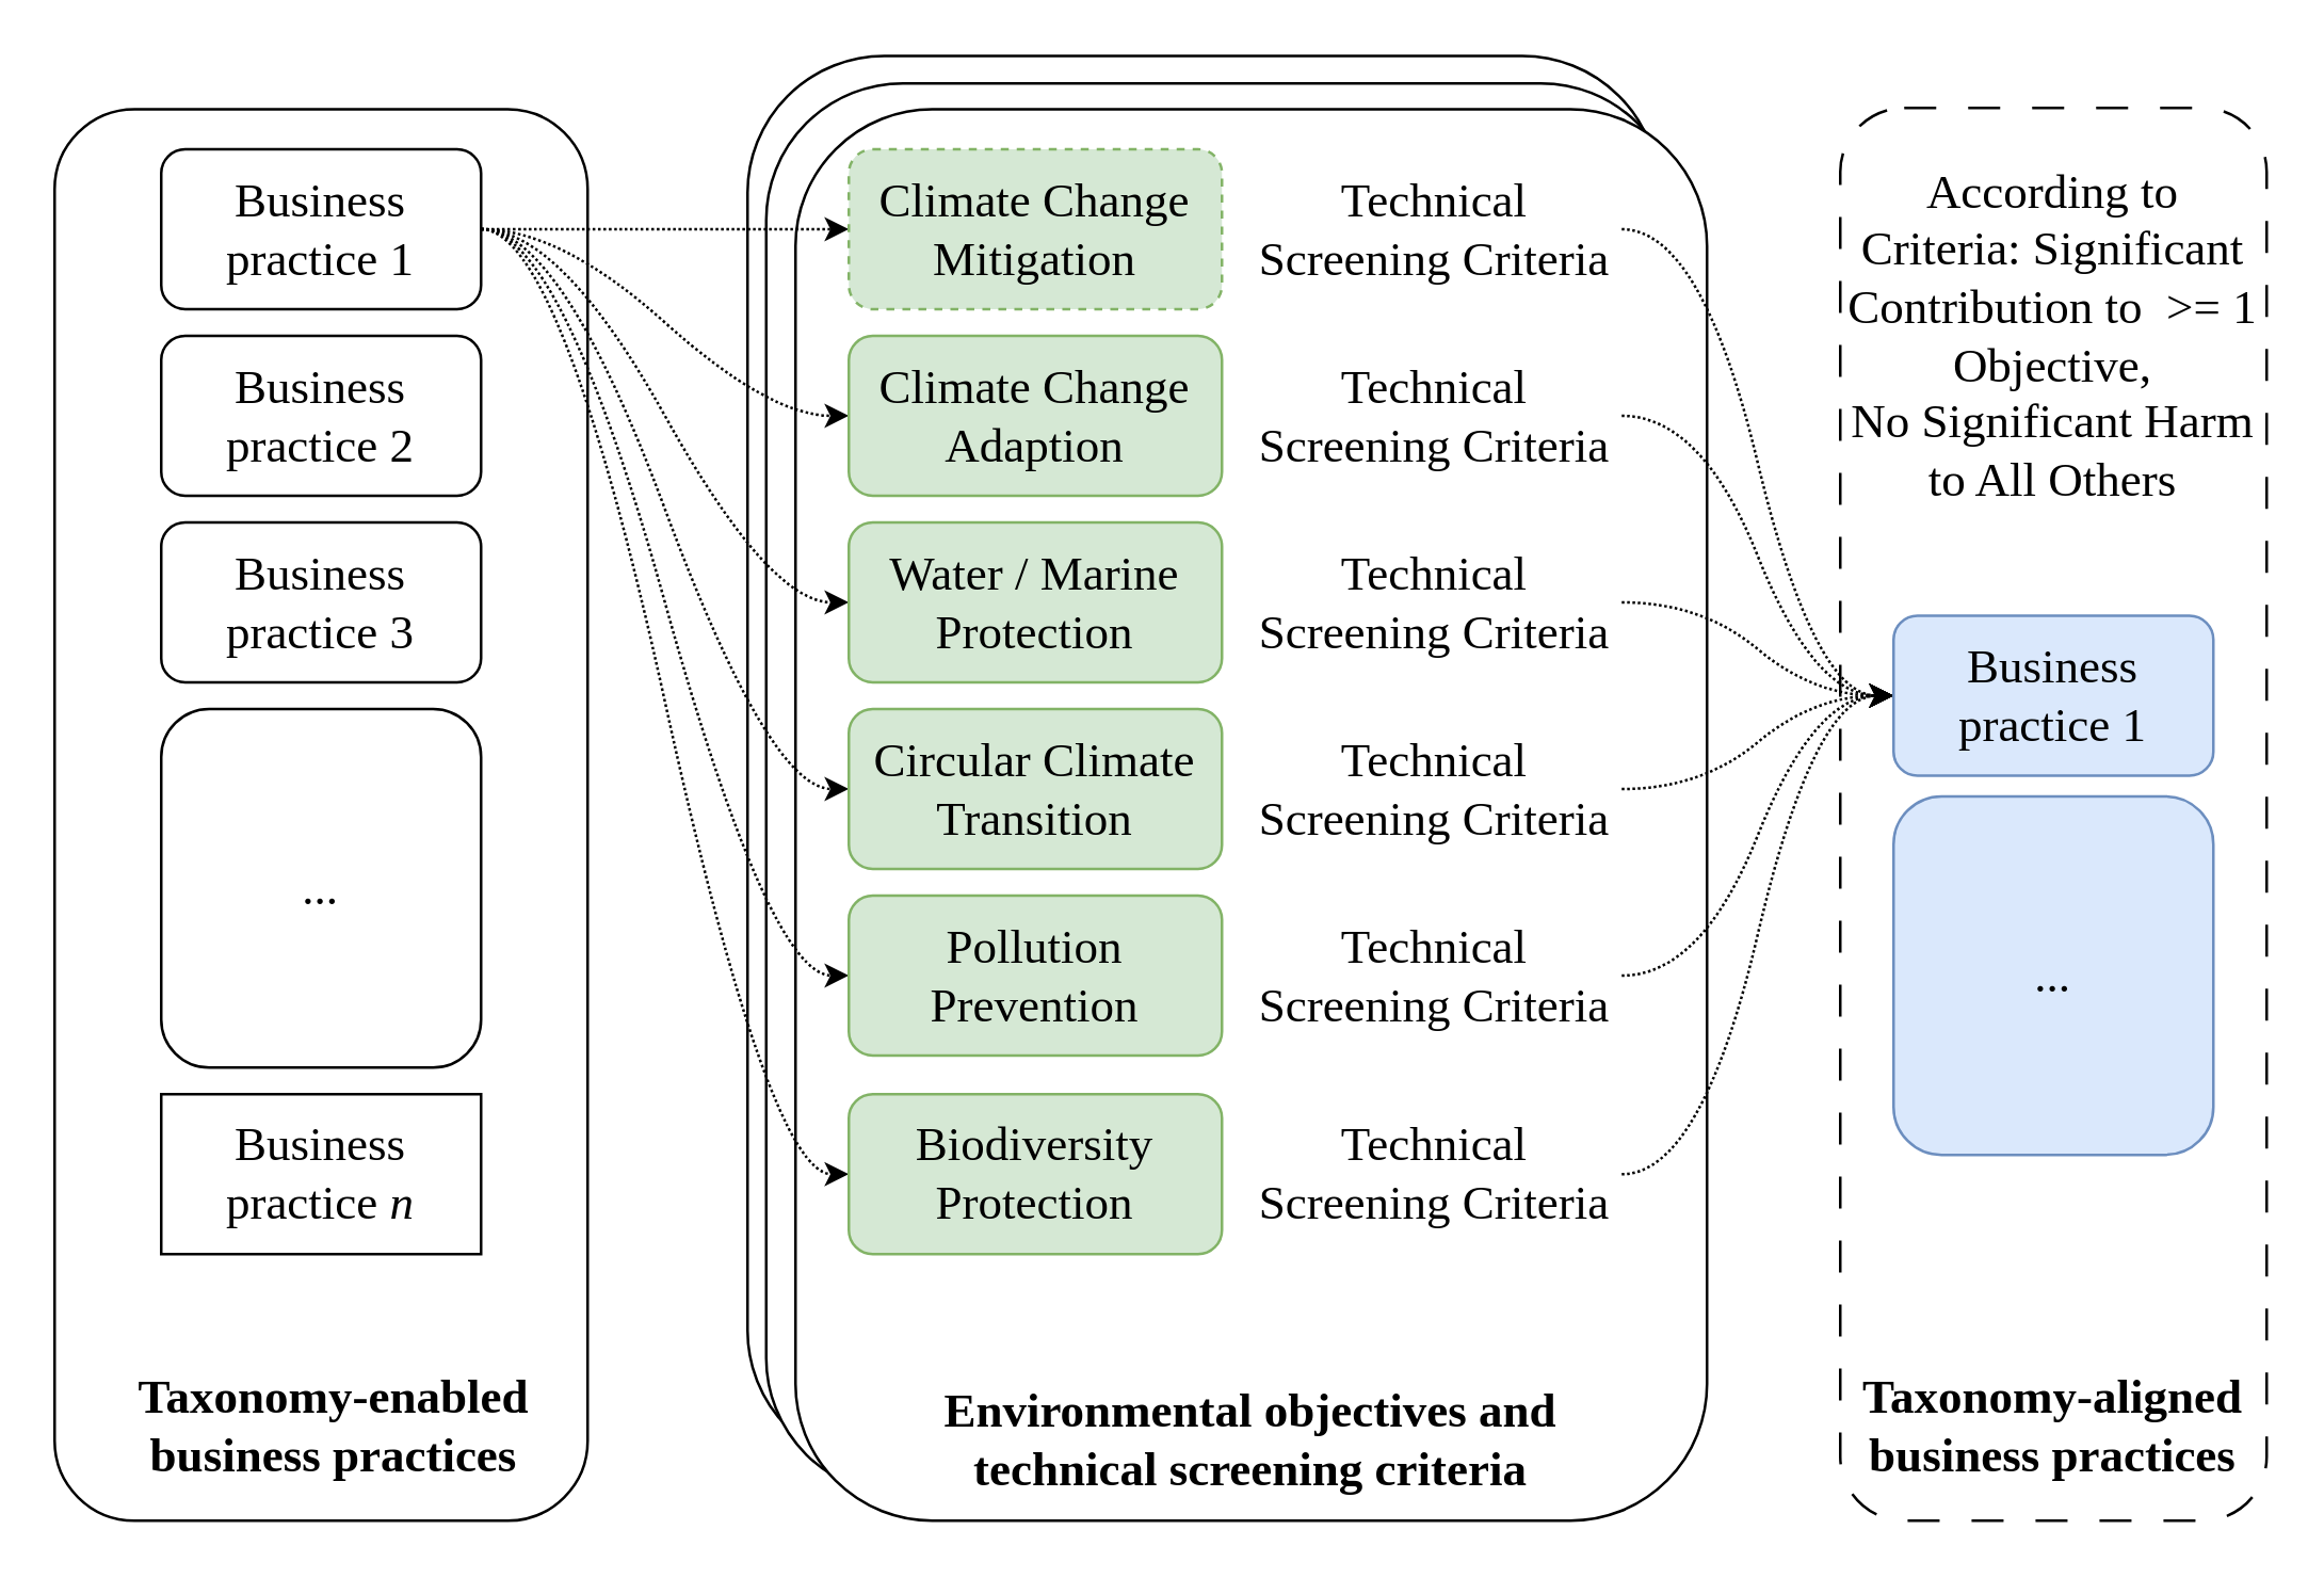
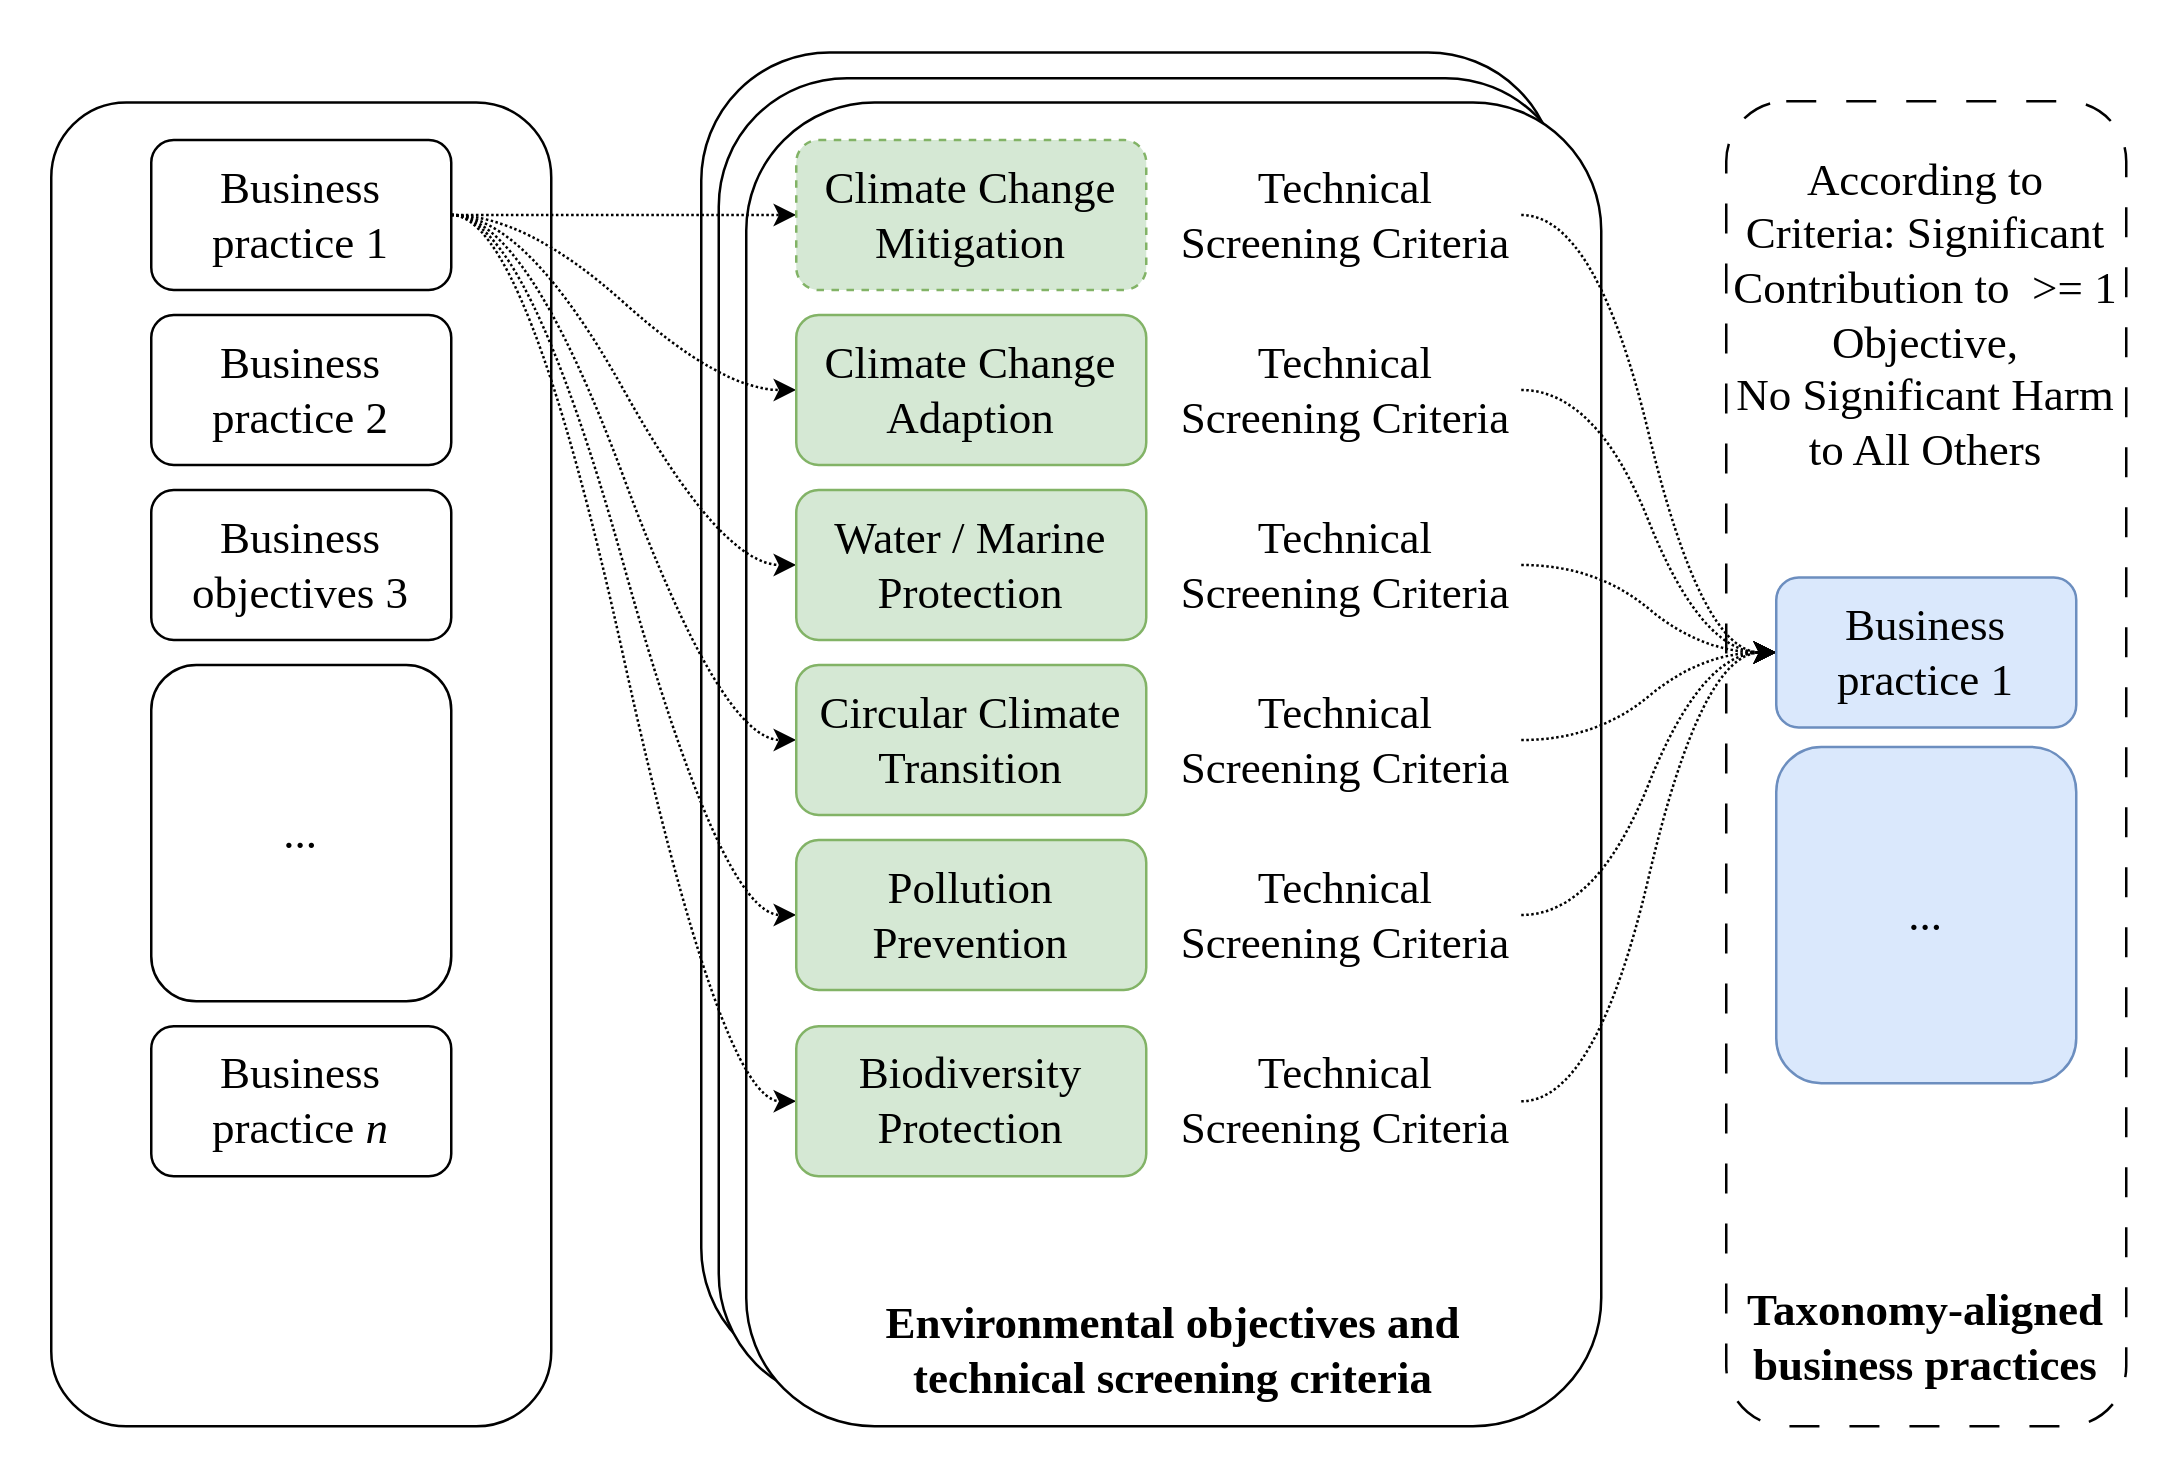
- <mxCell id="15" value="Business practice 3" style="rounded=1;whiteSpace=wrap;html=1;fontFamily=Times New Roman;fontSize=18;fontStyle=0" parent="1" vertex="1"><mxGeometry x="60" y="195.5" width="120" height="60" as="geometry" /></mxCell>
+ <mxCell id="15" value="Business objectives 3" style="rounded=1;whiteSpace=wrap;html=1;fontFamily=Times New Roman;fontSize=18;fontStyle=0" parent="1" vertex="1"><mxGeometry x="60" y="195.5" width="120" height="60" as="geometry" /></mxCell>
- <mxCell id="36" value="Business practice&amp;nbsp;&lt;i&gt;n&lt;/i&gt;" style="whiteSpace=wrap;html=1;fontFamily=Times New Roman;fontSize=18;fontStyle=0;rounded=0;" parent="1" vertex="1"><mxGeometry x="60" y="410" width="120" height="60" as="geometry" /></mxCell>
+ <mxCell id="36" value="Business practice&amp;nbsp;&lt;i&gt;n&lt;/i&gt;" style="rounded=1;whiteSpace=wrap;html=1;fontFamily=Times New Roman;fontSize=18;fontStyle=0" parent="1" vertex="1"><mxGeometry x="60" y="410" width="120" height="60" as="geometry" /></mxCell>
- <mxCell id="17" value="&lt;font style=&quot;font-size: 18px;&quot;&gt;Taxonomy-enabled business practices&lt;/font&gt;" style="text;html=1;align=center;verticalAlign=middle;whiteSpace=wrap;rounded=0;fontFamily=Times New Roman;fontSize=18;fontStyle=1" parent="1" vertex="1"><mxGeometry x="40" y="520" width="170" height="30" as="geometry" /></mxCell>
